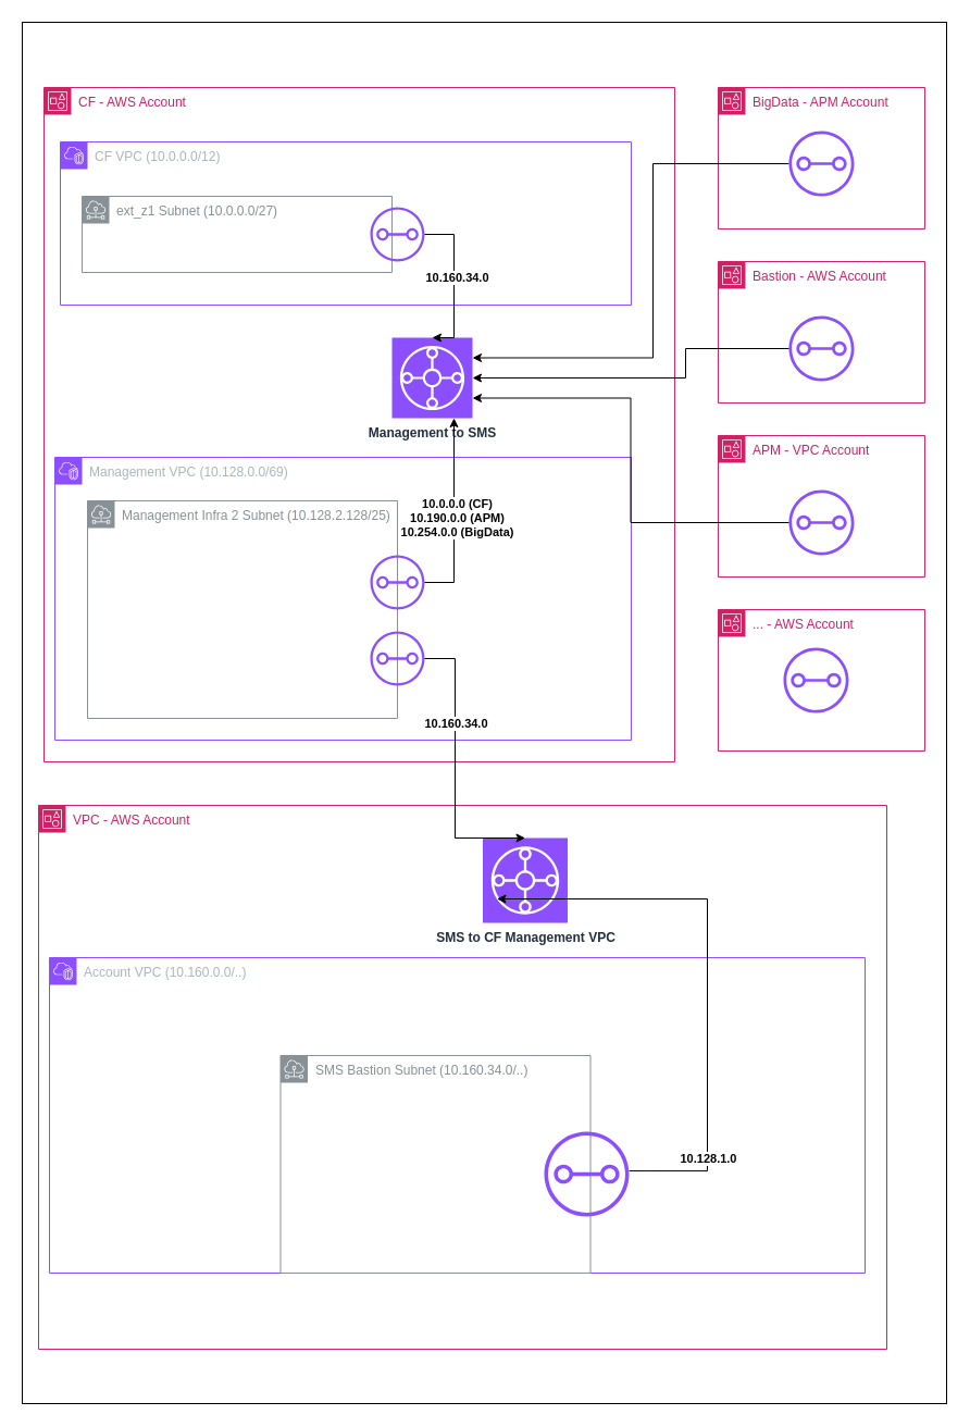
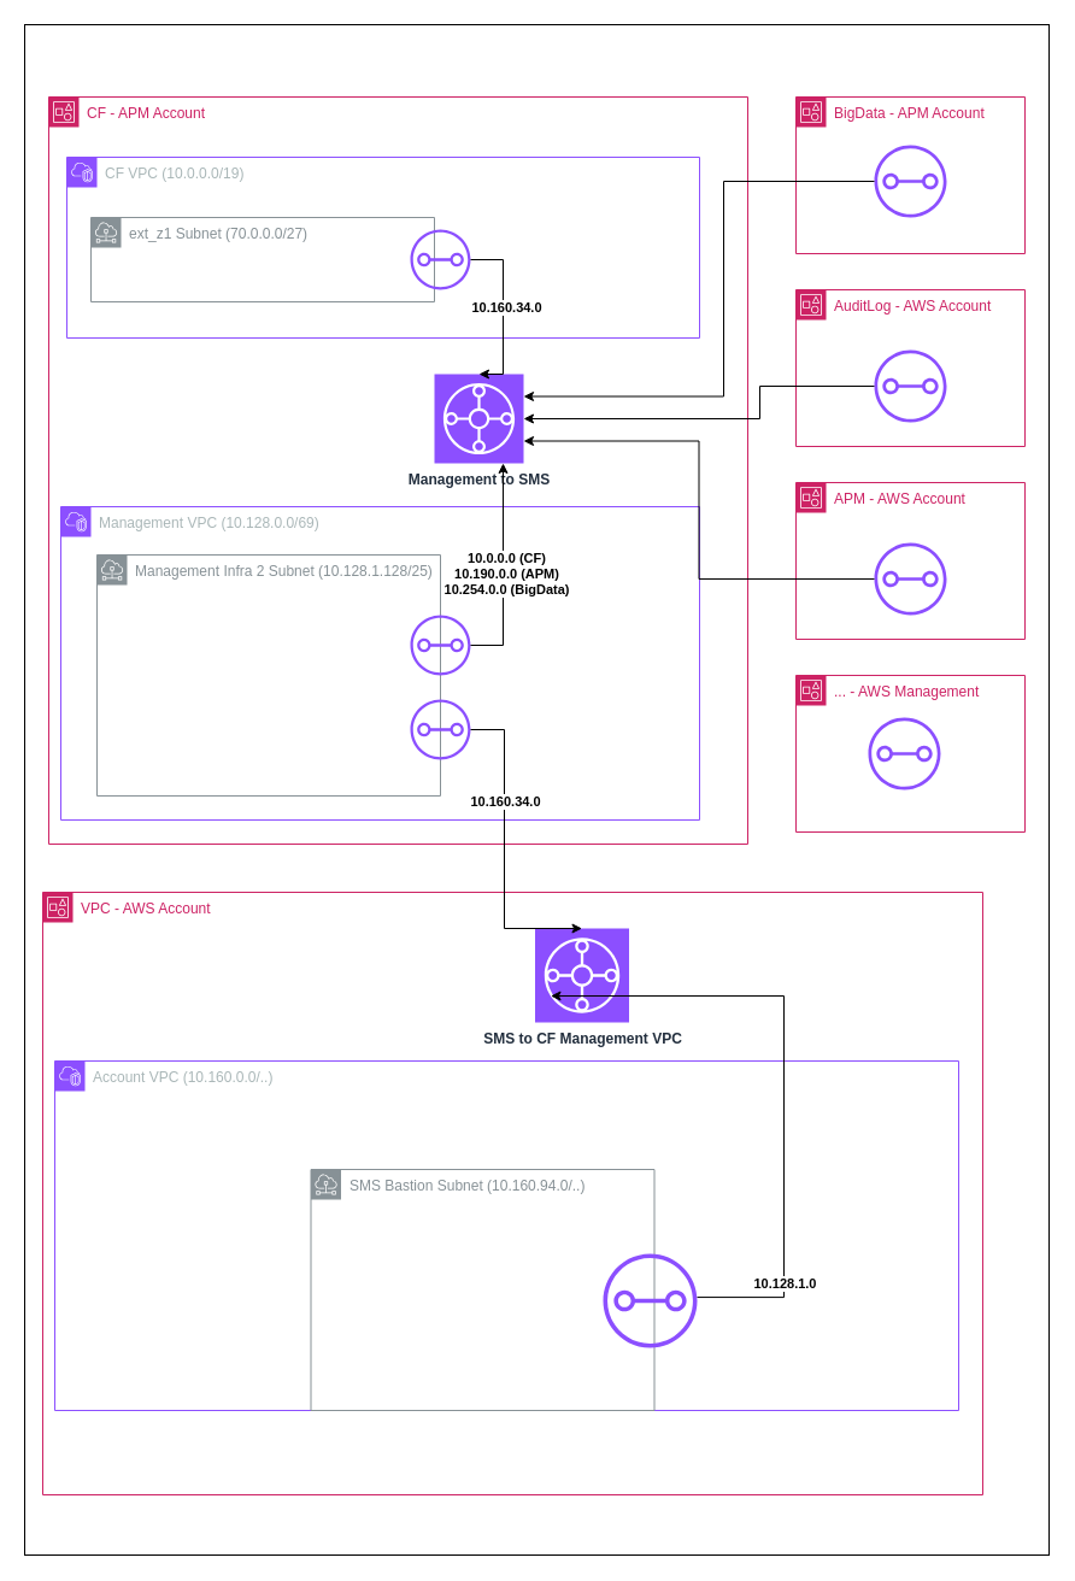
- <mxCell id="3" value="CF - AWS Account" style="points=[[0,0],[0.25,0],[0.5,0],[0.75,0],[1,0],[1,0.25],[1,0.5],[1,0.75],[1,1],[0.75,1],[0.5,1],[0.25,1],[0,1],[0,0.75],[0,0.5],[0,0.25]];outlineConnect=0;gradientColor=none;html=1;whiteSpace=wrap;fontSize=12;fontStyle=0;container=1;pointerEvents=0;collapsible=0;recursiveResize=0;shape=mxgraph.aws4.group;grIcon=mxgraph.aws4.group_account;strokeColor=#CD2264;fillColor=none;verticalAlign=top;align=left;spacingLeft=30;fontColor=#CD2264;dashed=0;" vertex="1" parent="1"><mxGeometry x="40" y="80" width="580" height="620" as="geometry" /></mxCell>
+ <mxCell id="3" value="CF - APM Account" style="points=[[0,0],[0.25,0],[0.5,0],[0.75,0],[1,0],[1,0.25],[1,0.5],[1,0.75],[1,1],[0.75,1],[0.5,1],[0.25,1],[0,1],[0,0.75],[0,0.5],[0,0.25]];outlineConnect=0;gradientColor=none;html=1;whiteSpace=wrap;fontSize=12;fontStyle=0;container=1;pointerEvents=0;collapsible=0;recursiveResize=0;shape=mxgraph.aws4.group;grIcon=mxgraph.aws4.group_account;strokeColor=#CD2264;fillColor=none;verticalAlign=top;align=left;spacingLeft=30;fontColor=#CD2264;dashed=0;" vertex="1" parent="1"><mxGeometry x="40" y="80" width="580" height="620" as="geometry" /></mxCell>
- <mxCell id="4" value="CF VPC (10.0.0.0/12)" style="points=[[0,0],[0.25,0],[0.5,0],[0.75,0],[1,0],[1,0.25],[1,0.5],[1,0.75],[1,1],[0.75,1],[0.5,1],[0.25,1],[0,1],[0,0.75],[0,0.5],[0,0.25]];outlineConnect=0;gradientColor=none;html=1;whiteSpace=wrap;fontSize=12;fontStyle=0;container=1;pointerEvents=0;collapsible=0;recursiveResize=0;shape=mxgraph.aws4.group;grIcon=mxgraph.aws4.group_vpc2;strokeColor=#8C4FFF;fillColor=none;verticalAlign=top;align=left;spacingLeft=30;fontColor=#AAB7B8;dashed=0;" vertex="1" parent="3"><mxGeometry x="15" y="50" width="525" height="150" as="geometry" /></mxCell>
+ <mxCell id="4" value="CF VPC (10.0.0.0/19)" style="points=[[0,0],[0.25,0],[0.5,0],[0.75,0],[1,0],[1,0.25],[1,0.5],[1,0.75],[1,1],[0.75,1],[0.5,1],[0.25,1],[0,1],[0,0.75],[0,0.5],[0,0.25]];outlineConnect=0;gradientColor=none;html=1;whiteSpace=wrap;fontSize=12;fontStyle=0;container=1;pointerEvents=0;collapsible=0;recursiveResize=0;shape=mxgraph.aws4.group;grIcon=mxgraph.aws4.group_vpc2;strokeColor=#8C4FFF;fillColor=none;verticalAlign=top;align=left;spacingLeft=30;fontColor=#AAB7B8;dashed=0;" vertex="1" parent="3"><mxGeometry x="15" y="50" width="525" height="150" as="geometry" /></mxCell>
- <mxCell id="5" value="ext_z1 Subnet (10.0.0.0/27)" style="sketch=0;outlineConnect=0;gradientColor=none;html=1;whiteSpace=wrap;fontSize=12;fontStyle=0;shape=mxgraph.aws4.group;grIcon=mxgraph.aws4.group_subnet;strokeColor=#879196;fillColor=none;verticalAlign=top;align=left;spacingLeft=30;fontColor=#879196;dashed=0;" vertex="1" parent="4"><mxGeometry x="20" y="50" width="285" height="70" as="geometry" /></mxCell>
+ <mxCell id="5" value="ext_z1 Subnet (70.0.0.0/27)" style="sketch=0;outlineConnect=0;gradientColor=none;html=1;whiteSpace=wrap;fontSize=12;fontStyle=0;shape=mxgraph.aws4.group;grIcon=mxgraph.aws4.group_subnet;strokeColor=#879196;fillColor=none;verticalAlign=top;align=left;spacingLeft=30;fontColor=#879196;dashed=0;" vertex="1" parent="4"><mxGeometry x="20" y="50" width="285" height="70" as="geometry" /></mxCell>
- <mxCell id="28" value="Bastion - AWS Account" style="points=[[0,0],[0.25,0],[0.5,0],[0.75,0],[1,0],[1,0.25],[1,0.5],[1,0.75],[1,1],[0.75,1],[0.5,1],[0.25,1],[0,1],[0,0.75],[0,0.5],[0,0.25]];outlineConnect=0;gradientColor=none;html=1;whiteSpace=wrap;fontSize=12;fontStyle=0;container=1;pointerEvents=0;collapsible=0;recursiveResize=0;shape=mxgraph.aws4.group;grIcon=mxgraph.aws4.group_account;strokeColor=#CD2264;fillColor=none;verticalAlign=top;align=left;spacingLeft=30;fontColor=#CD2264;dashed=0;" vertex="1" parent="1"><mxGeometry x="660" y="240" width="190" height="130" as="geometry" /></mxCell>
+ <mxCell id="28" value="AuditLog - AWS Account" style="points=[[0,0],[0.25,0],[0.5,0],[0.75,0],[1,0],[1,0.25],[1,0.5],[1,0.75],[1,1],[0.75,1],[0.5,1],[0.25,1],[0,1],[0,0.75],[0,0.5],[0,0.25]];outlineConnect=0;gradientColor=none;html=1;whiteSpace=wrap;fontSize=12;fontStyle=0;container=1;pointerEvents=0;collapsible=0;recursiveResize=0;shape=mxgraph.aws4.group;grIcon=mxgraph.aws4.group_account;strokeColor=#CD2264;fillColor=none;verticalAlign=top;align=left;spacingLeft=30;fontColor=#CD2264;dashed=0;" vertex="1" parent="1"><mxGeometry x="660" y="240" width="190" height="130" as="geometry" /></mxCell>
- <mxCell id="30" value="APM - VPC Account" style="points=[[0,0],[0.25,0],[0.5,0],[0.75,0],[1,0],[1,0.25],[1,0.5],[1,0.75],[1,1],[0.75,1],[0.5,1],[0.25,1],[0,1],[0,0.75],[0,0.5],[0,0.25]];outlineConnect=0;gradientColor=none;html=1;whiteSpace=wrap;fontSize=12;fontStyle=0;container=1;pointerEvents=0;collapsible=0;recursiveResize=0;shape=mxgraph.aws4.group;grIcon=mxgraph.aws4.group_account;strokeColor=#CD2264;fillColor=none;verticalAlign=top;align=left;spacingLeft=30;fontColor=#CD2264;dashed=0;" vertex="1" parent="1"><mxGeometry x="660" y="400" width="190" height="130" as="geometry" /></mxCell>
+ <mxCell id="30" value="APM - AWS Account" style="points=[[0,0],[0.25,0],[0.5,0],[0.75,0],[1,0],[1,0.25],[1,0.5],[1,0.75],[1,1],[0.75,1],[0.5,1],[0.25,1],[0,1],[0,0.75],[0,0.5],[0,0.25]];outlineConnect=0;gradientColor=none;html=1;whiteSpace=wrap;fontSize=12;fontStyle=0;container=1;pointerEvents=0;collapsible=0;recursiveResize=0;shape=mxgraph.aws4.group;grIcon=mxgraph.aws4.group_account;strokeColor=#CD2264;fillColor=none;verticalAlign=top;align=left;spacingLeft=30;fontColor=#CD2264;dashed=0;" vertex="1" parent="1"><mxGeometry x="660" y="400" width="190" height="130" as="geometry" /></mxCell>
- <mxCell id="8" value="Management Infra 2 Subnet (10.128.2.128/25)" style="sketch=0;outlineConnect=0;gradientColor=none;html=1;whiteSpace=wrap;fontSize=12;fontStyle=0;shape=mxgraph.aws4.group;grIcon=mxgraph.aws4.group_subnet;strokeColor=#879196;fillColor=none;verticalAlign=top;align=left;spacingLeft=30;fontColor=#879196;dashed=0;" vertex="1" parent="7"><mxGeometry x="30" y="40" width="285" height="200" as="geometry" /></mxCell>
+ <mxCell id="8" value="Management Infra 2 Subnet (10.128.1.128/25)" style="sketch=0;outlineConnect=0;gradientColor=none;html=1;whiteSpace=wrap;fontSize=12;fontStyle=0;shape=mxgraph.aws4.group;grIcon=mxgraph.aws4.group_subnet;strokeColor=#879196;fillColor=none;verticalAlign=top;align=left;spacingLeft=30;fontColor=#879196;dashed=0;" vertex="1" parent="7"><mxGeometry x="30" y="40" width="285" height="200" as="geometry" /></mxCell>
- <mxCell id="32" value="... - AWS Account" style="points=[[0,0],[0.25,0],[0.5,0],[0.75,0],[1,0],[1,0.25],[1,0.5],[1,0.75],[1,1],[0.75,1],[0.5,1],[0.25,1],[0,1],[0,0.75],[0,0.5],[0,0.25]];outlineConnect=0;gradientColor=none;html=1;whiteSpace=wrap;fontSize=12;fontStyle=0;container=1;pointerEvents=0;collapsible=0;recursiveResize=0;shape=mxgraph.aws4.group;grIcon=mxgraph.aws4.group_account;strokeColor=#CD2264;fillColor=none;verticalAlign=top;align=left;spacingLeft=30;fontColor=#CD2264;dashed=0;" vertex="1" parent="1"><mxGeometry x="660" y="560" width="190" height="130" as="geometry" /></mxCell>
+ <mxCell id="32" value="... - AWS Management" style="points=[[0,0],[0.25,0],[0.5,0],[0.75,0],[1,0],[1,0.25],[1,0.5],[1,0.75],[1,1],[0.75,1],[0.5,1],[0.25,1],[0,1],[0,0.75],[0,0.5],[0,0.25]];outlineConnect=0;gradientColor=none;html=1;whiteSpace=wrap;fontSize=12;fontStyle=0;container=1;pointerEvents=0;collapsible=0;recursiveResize=0;shape=mxgraph.aws4.group;grIcon=mxgraph.aws4.group_account;strokeColor=#CD2264;fillColor=none;verticalAlign=top;align=left;spacingLeft=30;fontColor=#CD2264;dashed=0;" vertex="1" parent="1"><mxGeometry x="660" y="560" width="190" height="130" as="geometry" /></mxCell>
- <mxCell id="19" value="SMS Bastion Subnet (10.160.34.0/..)" style="sketch=0;outlineConnect=0;gradientColor=none;html=1;whiteSpace=wrap;fontSize=12;fontStyle=0;shape=mxgraph.aws4.group;grIcon=mxgraph.aws4.group_subnet;strokeColor=#879196;fillColor=none;verticalAlign=top;align=left;spacingLeft=30;fontColor=#879196;dashed=0;" vertex="1" parent="18"><mxGeometry x="212.5" y="90" width="285" height="200" as="geometry" /></mxCell>
+ <mxCell id="19" value="SMS Bastion Subnet (10.160.94.0/..)" style="sketch=0;outlineConnect=0;gradientColor=none;html=1;whiteSpace=wrap;fontSize=12;fontStyle=0;shape=mxgraph.aws4.group;grIcon=mxgraph.aws4.group_subnet;strokeColor=#879196;fillColor=none;verticalAlign=top;align=left;spacingLeft=30;fontColor=#879196;dashed=0;" vertex="1" parent="18"><mxGeometry x="212.5" y="90" width="285" height="200" as="geometry" /></mxCell>
